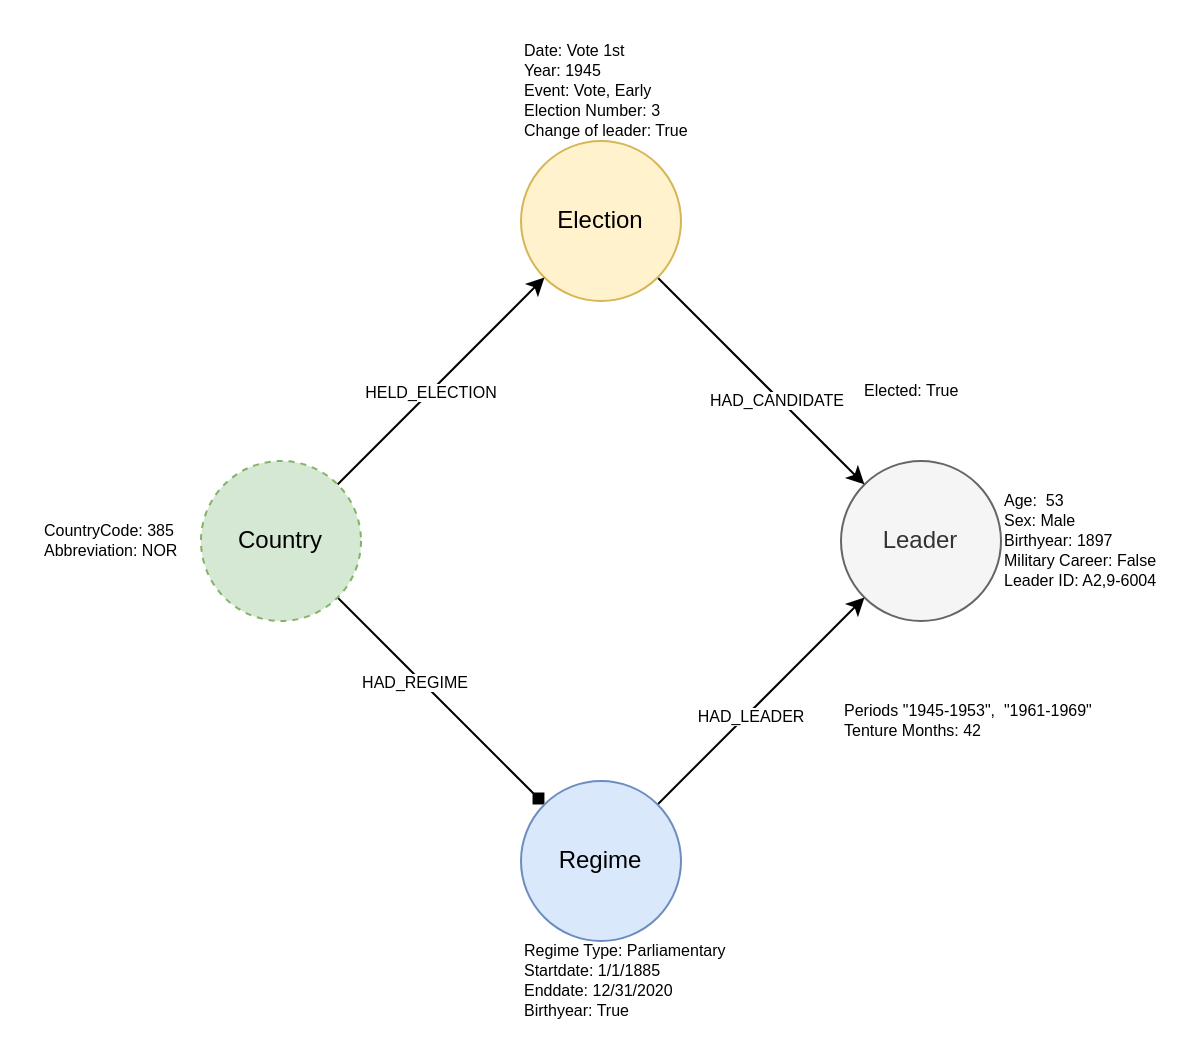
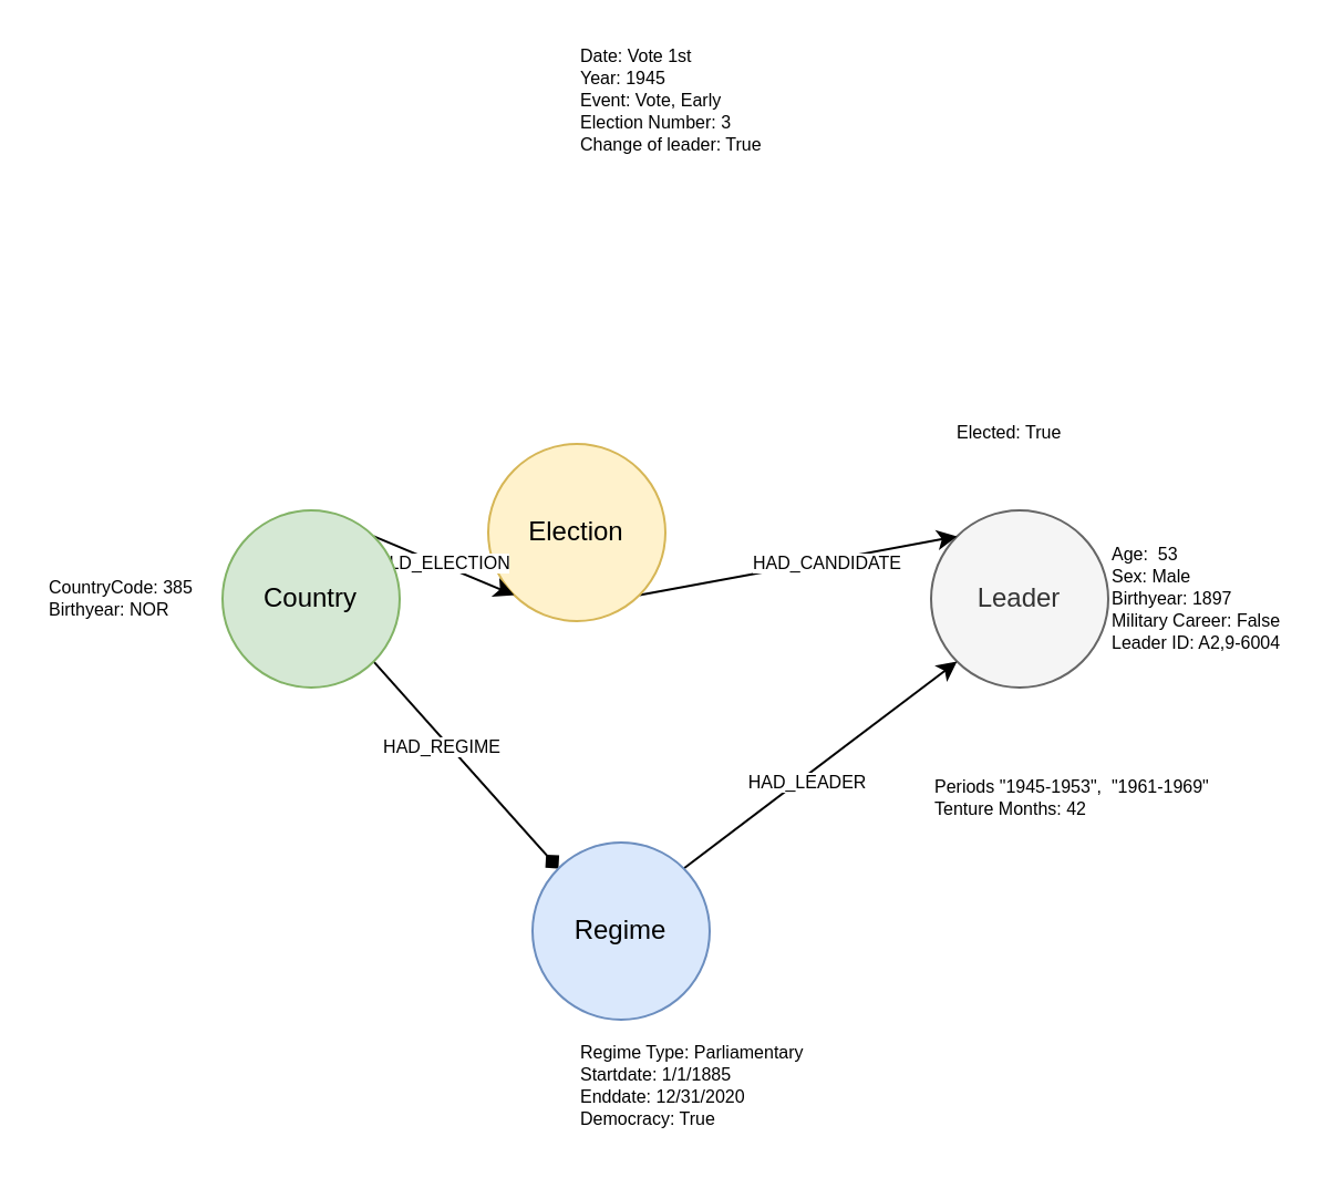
- <mxCell id="24" value="Election" style="ellipse;whiteSpace=wrap;html=1;aspect=fixed;fillColor=#fff2cc;strokeColor=#d6b656;" vertex="1" parent="1"><mxGeometry x="260" y="70" width="80" height="80" as="geometry" /></mxCell>
+ <mxCell id="24" value="Election" style="ellipse;whiteSpace=wrap;html=1;aspect=fixed;fillColor=#fff2cc;strokeColor=#d6b656;" vertex="1" parent="1"><mxGeometry x="220" y="200" width="80" height="80" as="geometry" /></mxCell>
- <mxCell id="29" value="Country" style="ellipse;whiteSpace=wrap;html=1;aspect=fixed;fillColor=#d5e8d4;strokeColor=#82b366;dashed=1;" vertex="1" parent="1"><mxGeometry x="100" y="230" width="80" height="80" as="geometry" /></mxCell>
+ <mxCell id="29" value="Country" style="ellipse;whiteSpace=wrap;html=1;aspect=fixed;fillColor=#d5e8d4;strokeColor=#82b366;" vertex="1" parent="1"><mxGeometry x="100" y="230" width="80" height="80" as="geometry" /></mxCell>
- <mxCell id="11" value="Abbreviation: NOR" style="text;html=1;strokeColor=none;fillColor=none;align=left;verticalAlign=middle;whiteSpace=wrap;rounded=0;fontSize=8;" parent="1" vertex="1"><mxGeometry x="20" y="270" width="80" height="10" as="geometry" /></mxCell>
+ <mxCell id="11" value="Birthyear: NOR" style="text;html=1;strokeColor=none;fillColor=none;align=left;verticalAlign=middle;whiteSpace=wrap;rounded=0;fontSize=8;" parent="1" vertex="1"><mxGeometry x="20" y="270" width="80" height="10" as="geometry" /></mxCell>
- <mxCell id="32" value="Regime" style="ellipse;whiteSpace=wrap;html=1;aspect=fixed;fillColor=#dae8fc;strokeColor=#6c8ebf;" vertex="1" parent="1"><mxGeometry x="260" y="390" width="80" height="80" as="geometry" /></mxCell>
+ <mxCell id="32" value="Regime" style="ellipse;whiteSpace=wrap;html=1;aspect=fixed;fillColor=#dae8fc;strokeColor=#6c8ebf;" vertex="1" parent="1"><mxGeometry x="240" y="380" width="80" height="80" as="geometry" /></mxCell>
- <mxCell id="20" value="Birthyear: True" style="text;html=1;strokeColor=none;fillColor=none;align=left;verticalAlign=middle;whiteSpace=wrap;rounded=0;fontSize=8;" parent="1" vertex="1"><mxGeometry x="260" y="500" width="120" height="10" as="geometry" /></mxCell>
+ <mxCell id="20" value="Democracy: True" style="text;html=1;strokeColor=none;fillColor=none;align=left;verticalAlign=middle;whiteSpace=wrap;rounded=0;fontSize=8;" parent="1" vertex="1"><mxGeometry x="260" y="500" width="120" height="10" as="geometry" /></mxCell>
